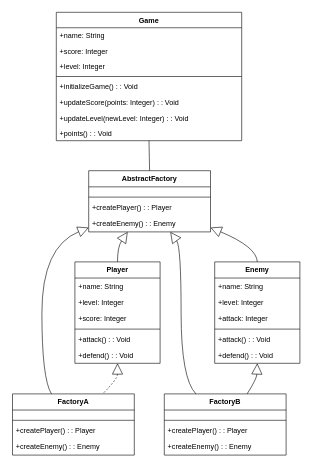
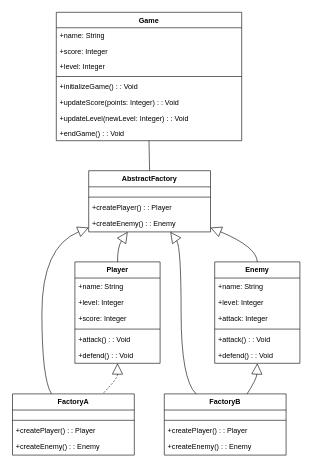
- <mxCell id="10" value="+points() : : Void" style="text;strokeColor=none;fillColor=none;align=left;verticalAlign=top;spacingLeft=4;spacingRight=4;overflow=hidden;rotatable=0;points=[[0,0.5],[1,0.5]];portConstraint=eastwest;" vertex="1" parent="2"><mxGeometry y="188" width="309" height="26" as="geometry" /></mxCell>
+ <mxCell id="10" value="+endGame() : : Void" style="text;strokeColor=none;fillColor=none;align=left;verticalAlign=top;spacingLeft=4;spacingRight=4;overflow=hidden;rotatable=0;points=[[0,0.5],[1,0.5]];portConstraint=eastwest;" vertex="1" parent="2"><mxGeometry y="188" width="309" height="26" as="geometry" /></mxCell>
